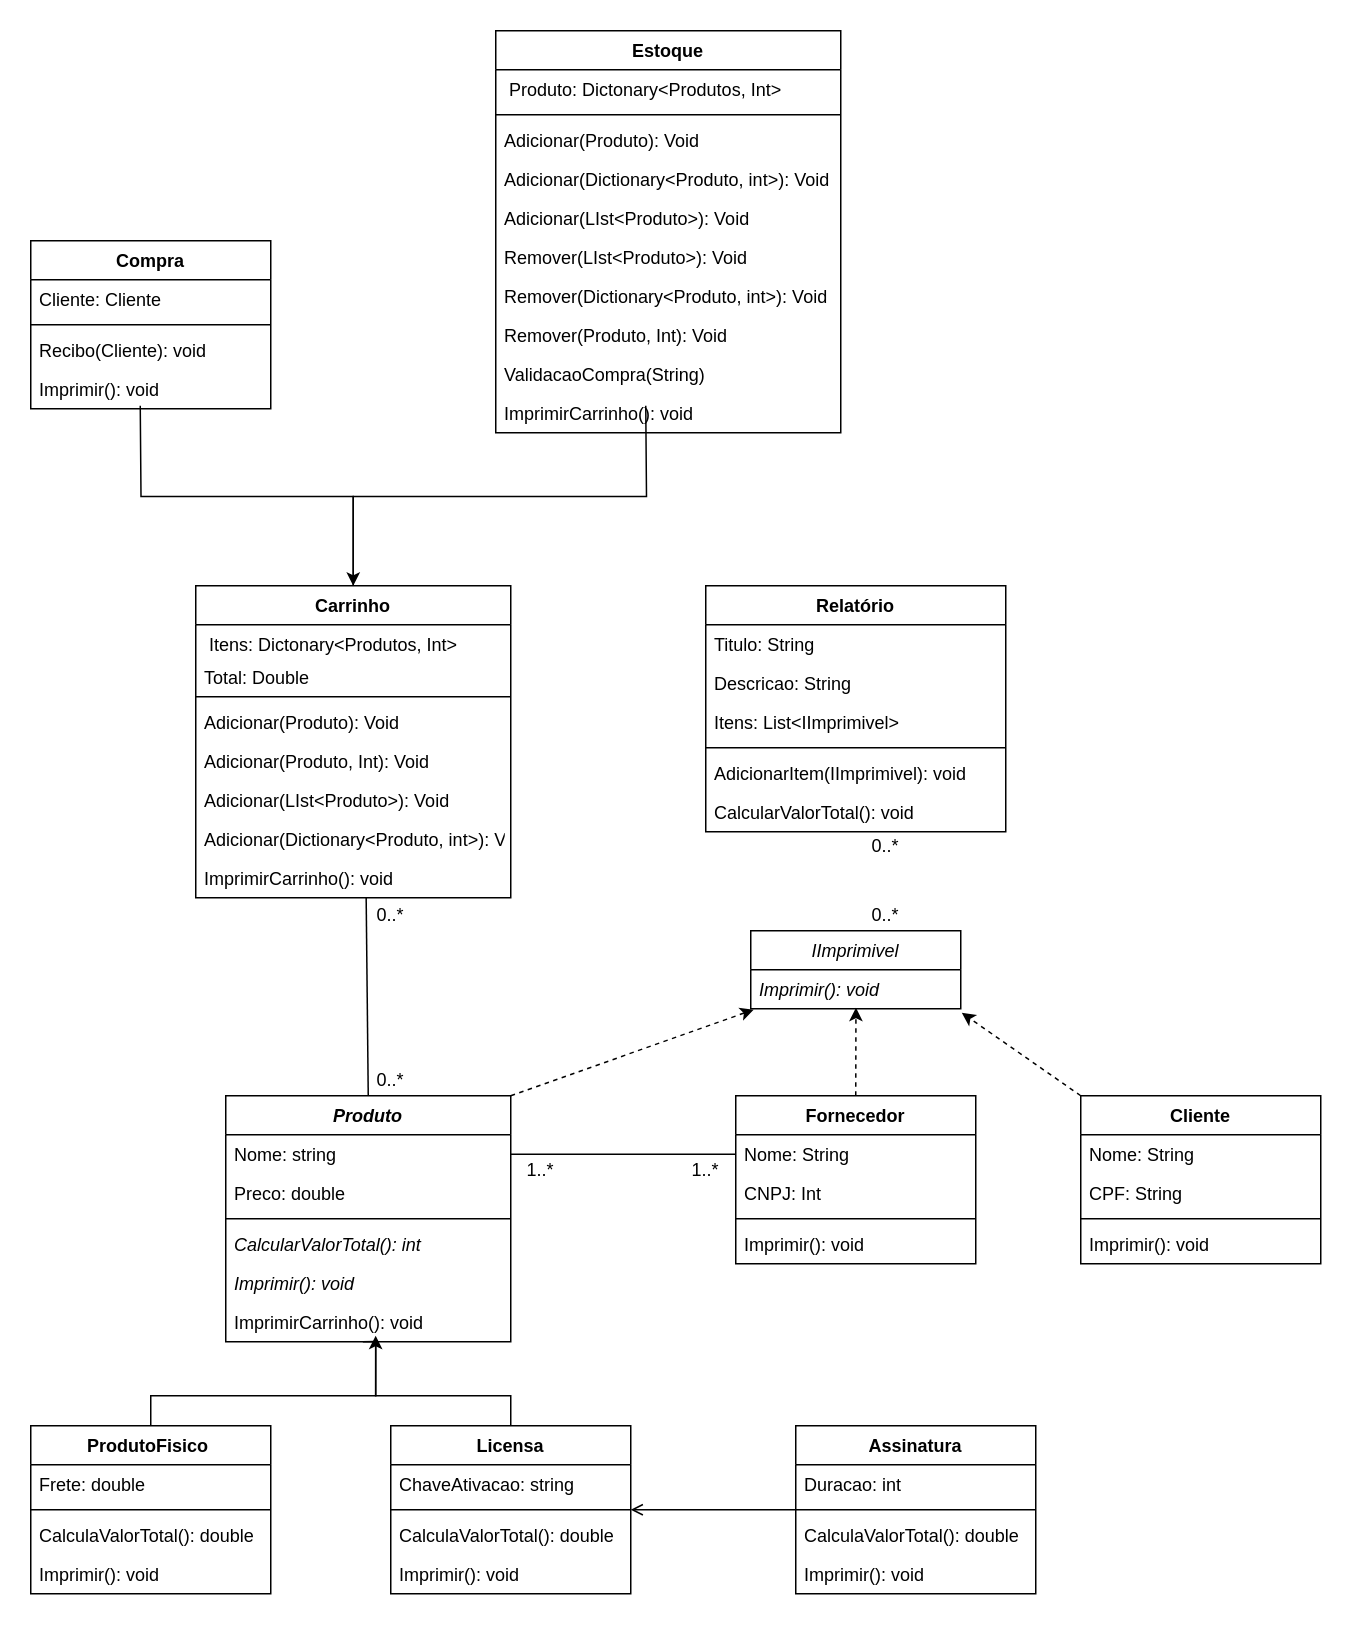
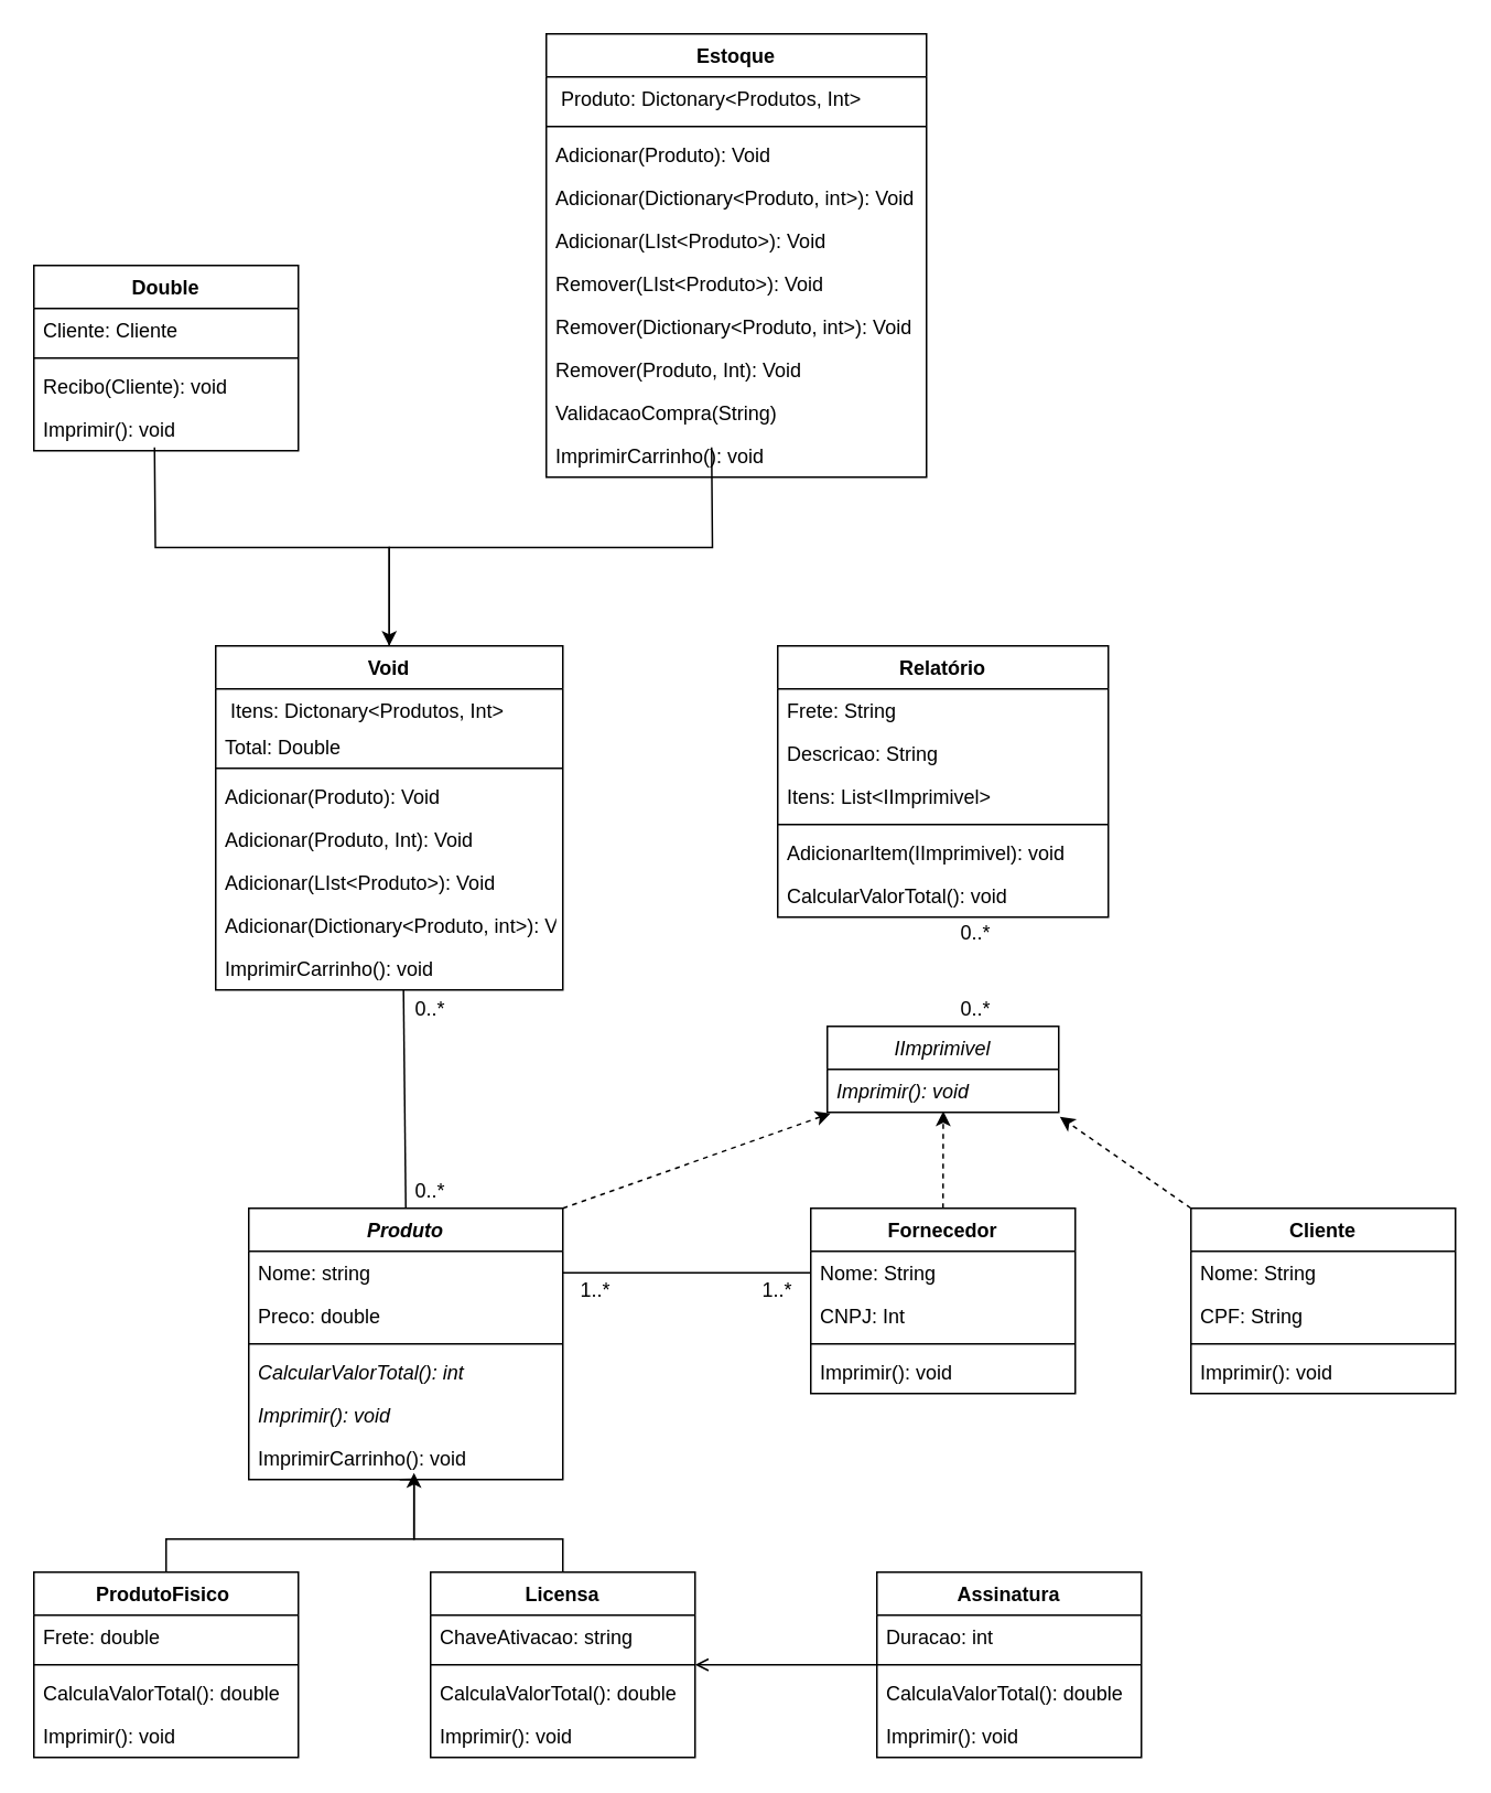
- <mxCell id="79" value="Compra" style="swimlane;fontStyle=1;align=center;verticalAlign=top;childLayout=stackLayout;horizontal=1;startSize=26;horizontalStack=0;resizeParent=1;resizeParentMax=0;resizeLast=0;collapsible=1;marginBottom=0;" parent="1" vertex="1"><mxGeometry x="20" y="160" width="160" height="112" as="geometry" /></mxCell>
+ <mxCell id="79" value="Double" style="swimlane;fontStyle=1;align=center;verticalAlign=top;childLayout=stackLayout;horizontal=1;startSize=26;horizontalStack=0;resizeParent=1;resizeParentMax=0;resizeLast=0;collapsible=1;marginBottom=0;" parent="1" vertex="1"><mxGeometry x="20" y="160" width="160" height="112" as="geometry" /></mxCell>
- <mxCell id="4" value="Carrinho" style="swimlane;fontStyle=1;align=center;verticalAlign=top;childLayout=stackLayout;horizontal=1;startSize=26;horizontalStack=0;resizeParent=1;resizeParentMax=0;resizeLast=0;collapsible=1;marginBottom=0;" parent="1" vertex="1"><mxGeometry x="130" y="390" width="210" height="208" as="geometry" /></mxCell>
+ <mxCell id="4" value="Void" style="swimlane;fontStyle=1;align=center;verticalAlign=top;childLayout=stackLayout;horizontal=1;startSize=26;horizontalStack=0;resizeParent=1;resizeParentMax=0;resizeLast=0;collapsible=1;marginBottom=0;" parent="1" vertex="1"><mxGeometry x="130" y="390" width="210" height="208" as="geometry" /></mxCell>
- <mxCell id="14" value="Titulo: String" style="text;strokeColor=none;fillColor=none;align=left;verticalAlign=top;spacingLeft=4;spacingRight=4;overflow=hidden;rotatable=0;points=[[0,0.5],[1,0.5]];portConstraint=eastwest;" parent="13" vertex="1"><mxGeometry y="26" width="200" height="26" as="geometry" /></mxCell>
+ <mxCell id="14" value="Frete: String" style="text;strokeColor=none;fillColor=none;align=left;verticalAlign=top;spacingLeft=4;spacingRight=4;overflow=hidden;rotatable=0;points=[[0,0.5],[1,0.5]];portConstraint=eastwest;" parent="13" vertex="1"><mxGeometry y="26" width="200" height="26" as="geometry" /></mxCell>
